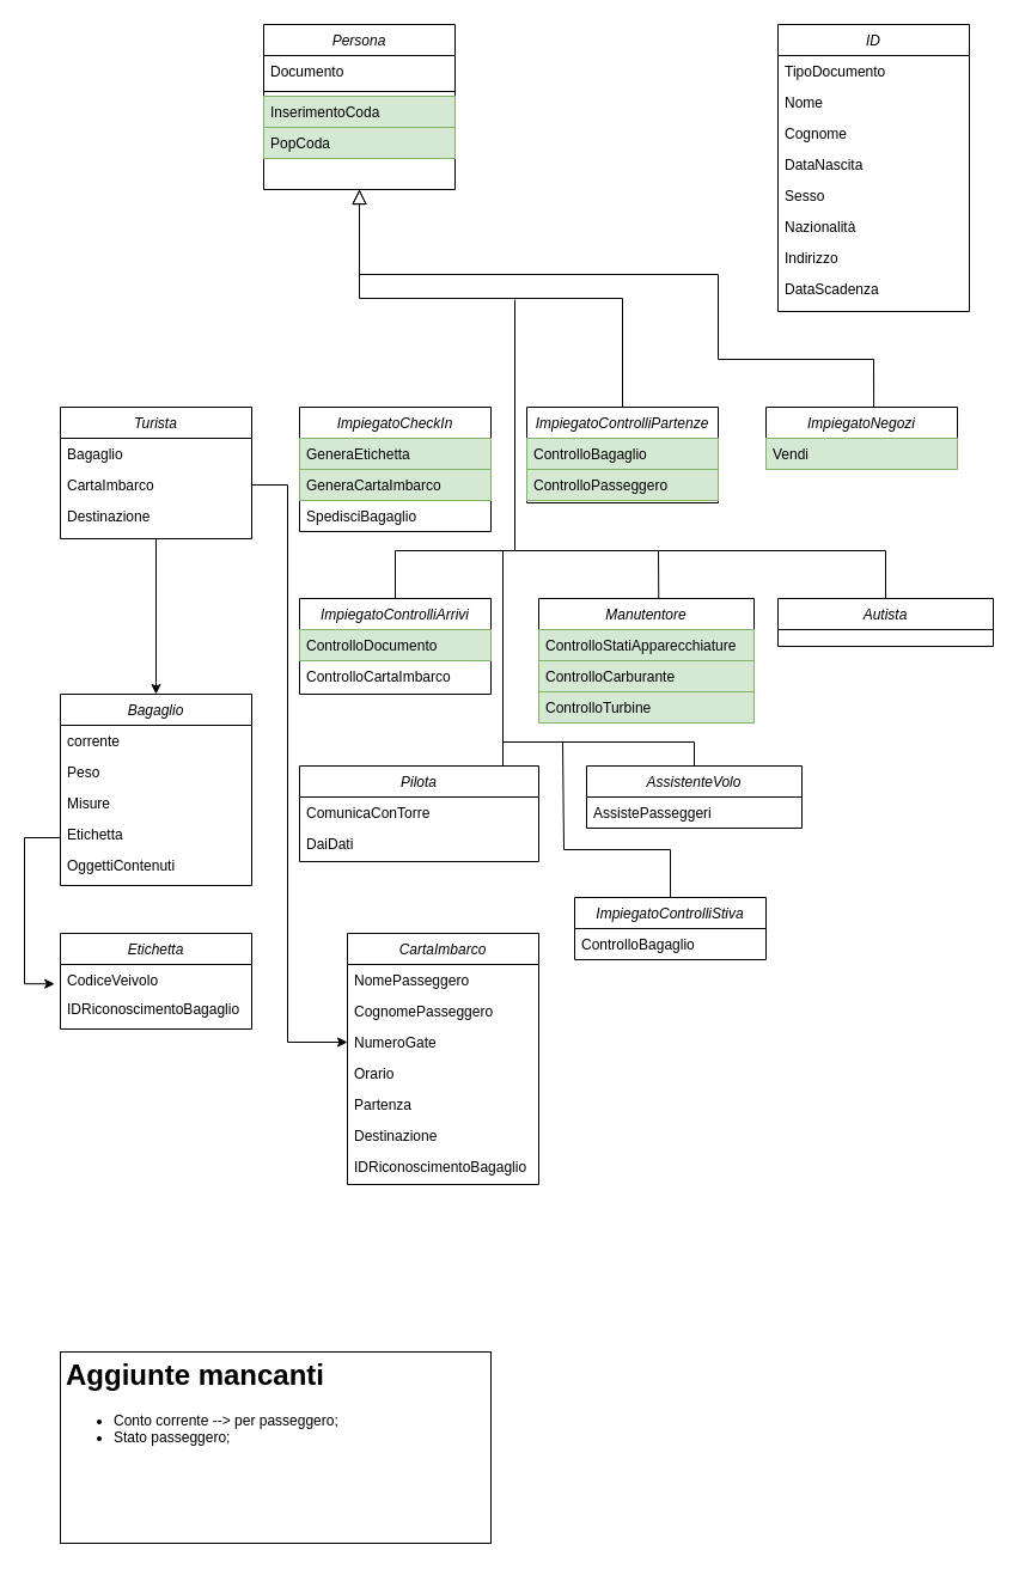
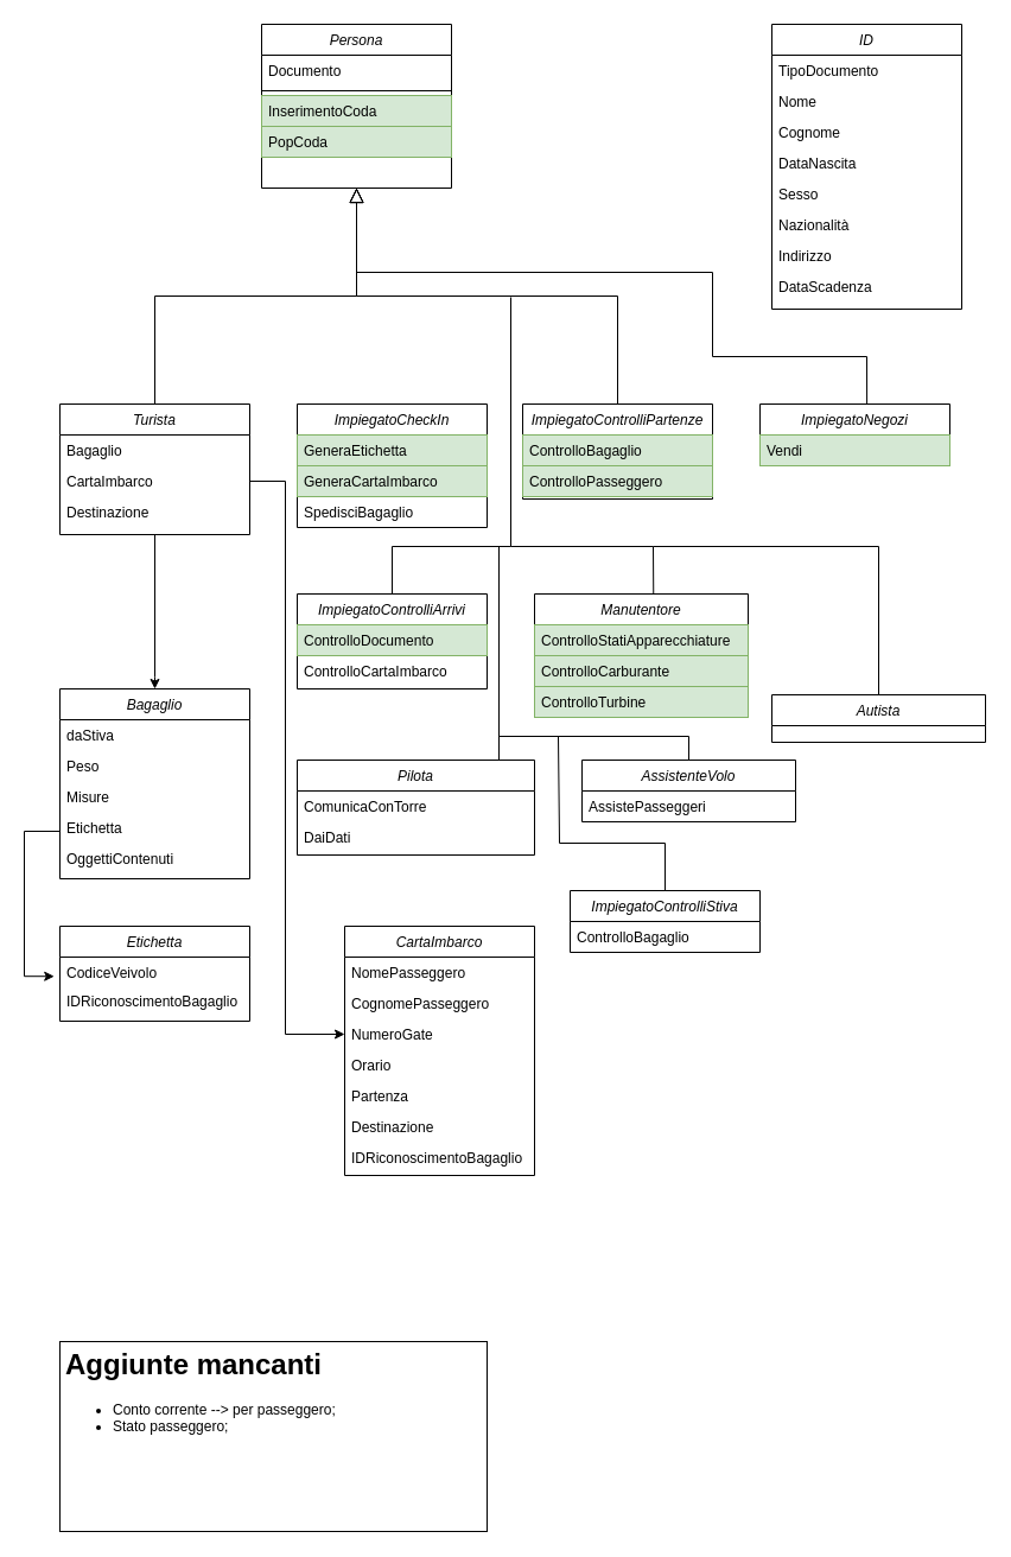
+ <mxCell id="11" value="" style="endArrow=block;endSize=10;endFill=0;shadow=0;strokeWidth=1;rounded=0;edgeStyle=elbowEdgeStyle;elbow=vertical;" parent="1" source="7" target="2" edge="1"><mxGeometry width="160" relative="1" as="geometry"><mxPoint x="210" y="183" as="sourcePoint" /><mxPoint x="210" y="183" as="targetPoint" /></mxGeometry></mxCell>
- <mxCell id="55" value="Autista" style="swimlane;fontStyle=2;align=center;verticalAlign=top;childLayout=stackLayout;horizontal=1;startSize=26;horizontalStack=0;resizeParent=1;resizeLast=0;collapsible=1;marginBottom=0;rounded=0;shadow=0;strokeWidth=1;" parent="1" vertex="1"><mxGeometry x="650" y="500" width="180" height="40" as="geometry"><mxRectangle x="340" y="380" width="170" height="26" as="alternateBounds" /></mxGeometry></mxCell>
+ <mxCell id="55" value="Autista" style="swimlane;fontStyle=2;align=center;verticalAlign=top;childLayout=stackLayout;horizontal=1;startSize=26;horizontalStack=0;resizeParent=1;resizeLast=0;collapsible=1;marginBottom=0;rounded=0;shadow=0;strokeWidth=1;" parent="1" vertex="1"><mxGeometry x="650" y="585" width="180" height="40" as="geometry"><mxRectangle x="340" y="380" width="170" height="26" as="alternateBounds" /></mxGeometry></mxCell>
- <mxCell id="28" value="corrente" style="text;align=left;verticalAlign=top;spacingLeft=4;spacingRight=4;overflow=hidden;rotatable=0;points=[[0,0.5],[1,0.5]];portConstraint=eastwest;" parent="27" vertex="1"><mxGeometry y="26" width="160" height="26" as="geometry" /></mxCell>
+ <mxCell id="28" value="daStiva" style="text;align=left;verticalAlign=top;spacingLeft=4;spacingRight=4;overflow=hidden;rotatable=0;points=[[0,0.5],[1,0.5]];portConstraint=eastwest;" parent="27" vertex="1"><mxGeometry y="26" width="160" height="26" as="geometry" /></mxCell>
